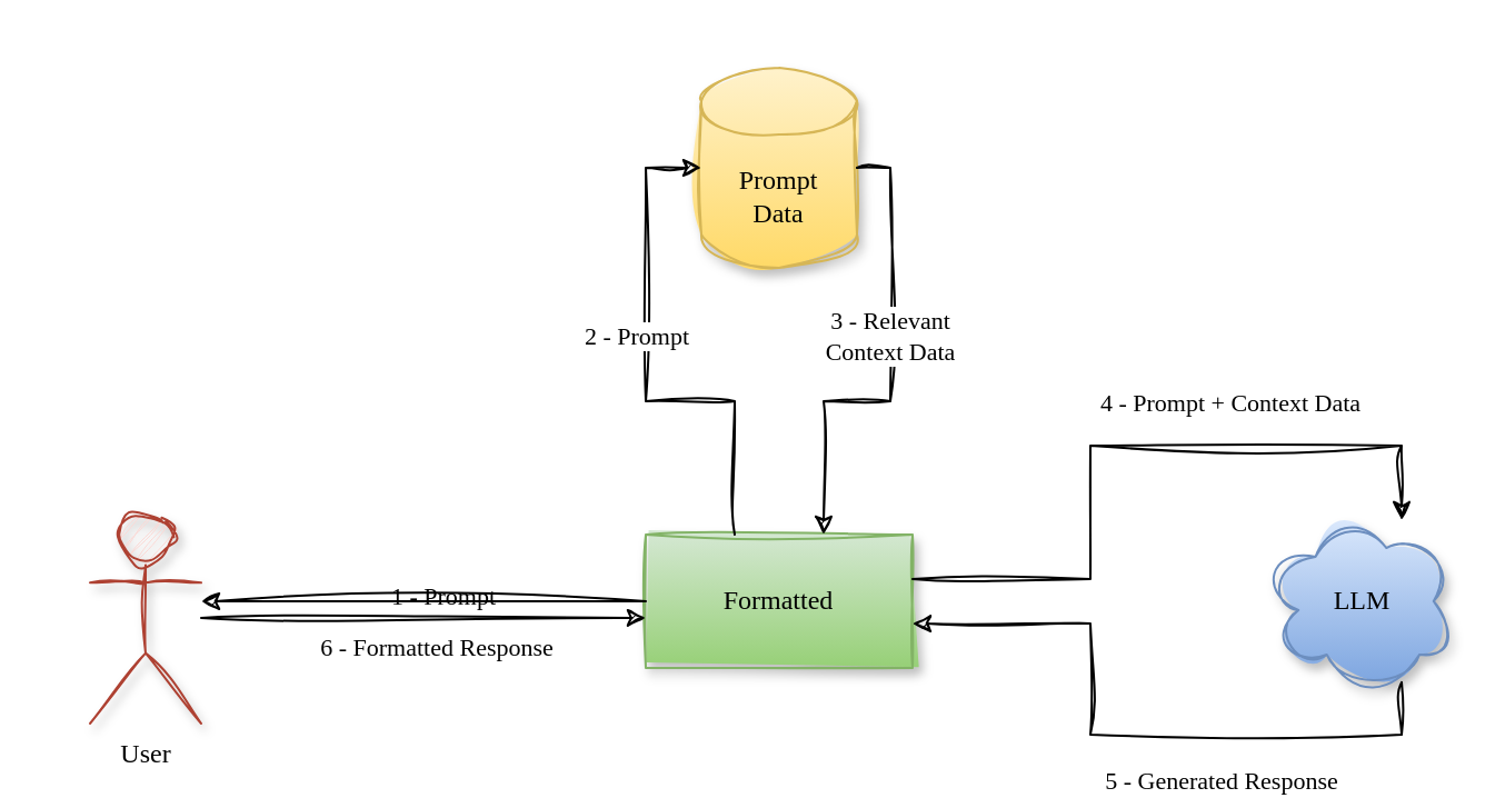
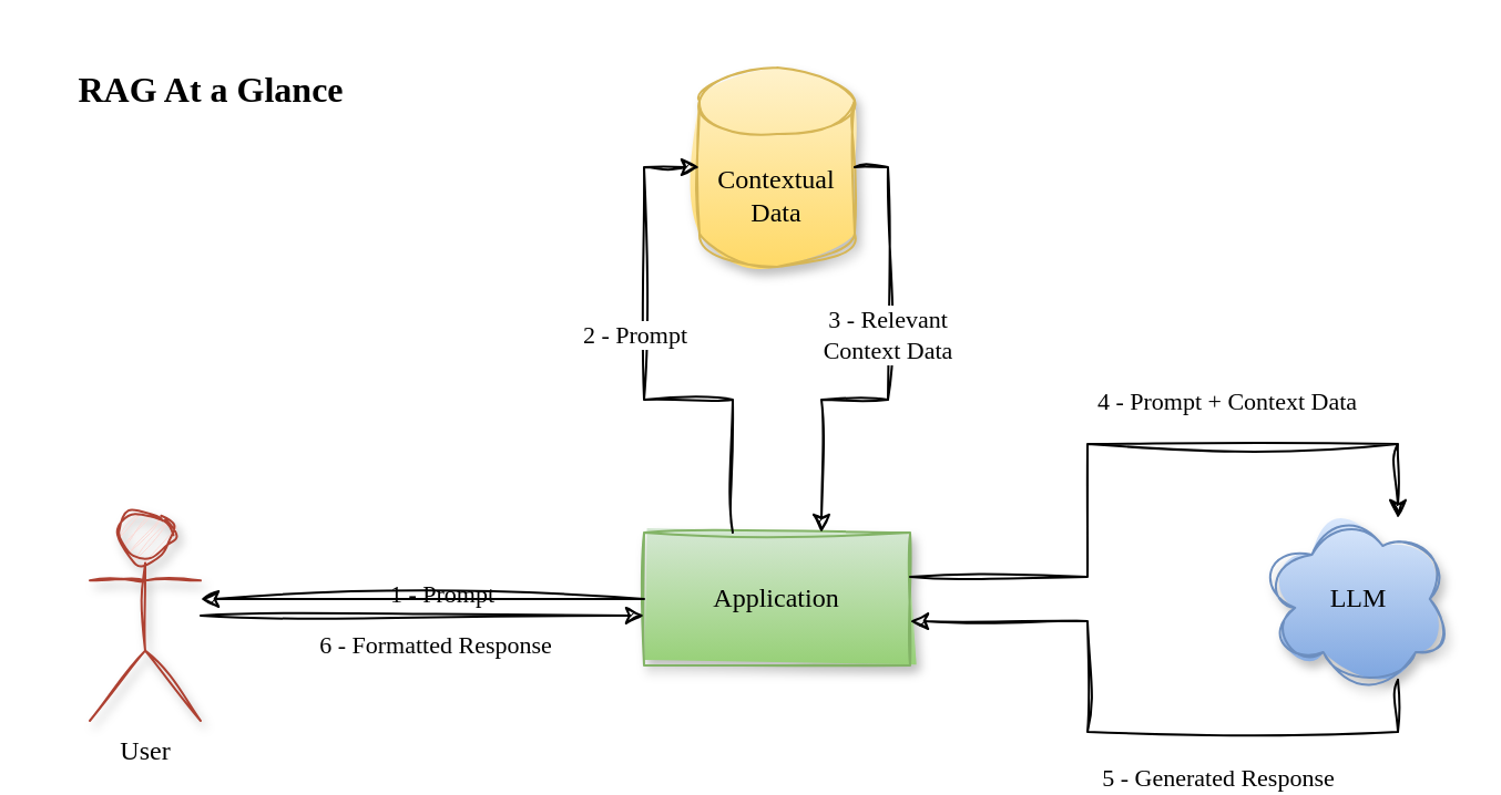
+ <mxCell id="18" value="&lt;b&gt;&lt;font style=&quot;font-size: 16px;&quot;&gt;RAG At a Glance&lt;/font&gt;&lt;/b&gt;" style="text;strokeColor=none;align=center;fillColor=none;html=1;verticalAlign=middle;whiteSpace=wrap;rounded=0;fontFamily=Architects Daughter;fontSource=https%3A%2F%2Ffonts.googleapis.com%2Fcss%3Ffamily%3DArchitects%2BDaughter;" parent="1" vertex="1"><mxGeometry x="20" y="20" width="150" height="40" as="geometry" /></mxCell>
- <mxCell id="3" value="Prompt&lt;div&gt;Data&lt;/div&gt;" style="shape=cylinder3;whiteSpace=wrap;html=1;boundedLbl=1;backgroundOutline=1;size=15;sketch=1;hachureGap=4;jiggle=2;curveFitting=1;fontFamily=Architects Daughter;fontSource=https%3A%2F%2Ffonts.googleapis.com%2Fcss%3Ffamily%3DArchitects%2BDaughter;fillColor=#fff2cc;gradientColor=#ffd966;strokeColor=#d6b656;shadow=1;" parent="1" vertex="1"><mxGeometry x="315" y="30" width="70" height="90" as="geometry" /></mxCell>
+ <mxCell id="3" value="Contextual&lt;div&gt;Data&lt;/div&gt;" style="shape=cylinder3;whiteSpace=wrap;html=1;boundedLbl=1;backgroundOutline=1;size=15;sketch=1;hachureGap=4;jiggle=2;curveFitting=1;fontFamily=Architects Daughter;fontSource=https%3A%2F%2Ffonts.googleapis.com%2Fcss%3Ffamily%3DArchitects%2BDaughter;fillColor=#fff2cc;gradientColor=#ffd966;strokeColor=#d6b656;shadow=1;" parent="1" vertex="1"><mxGeometry x="315" y="30" width="70" height="90" as="geometry" /></mxCell>
- <mxCell id="4" value="Formatted" style="rounded=0;whiteSpace=wrap;html=1;sketch=1;hachureGap=4;jiggle=2;curveFitting=1;fontFamily=Architects Daughter;fontSource=https%3A%2F%2Ffonts.googleapis.com%2Fcss%3Ffamily%3DArchitects%2BDaughter;fillColor=#d5e8d4;gradientColor=#97d077;strokeColor=#82b366;shadow=1;" parent="1" vertex="1"><mxGeometry x="290" y="240" width="120" height="60" as="geometry" /></mxCell>
+ <mxCell id="4" value="Application" style="rounded=0;whiteSpace=wrap;html=1;sketch=1;hachureGap=4;jiggle=2;curveFitting=1;fontFamily=Architects Daughter;fontSource=https%3A%2F%2Ffonts.googleapis.com%2Fcss%3Ffamily%3DArchitects%2BDaughter;fillColor=#d5e8d4;gradientColor=#97d077;strokeColor=#82b366;shadow=1;" parent="1" vertex="1"><mxGeometry x="290" y="240" width="120" height="60" as="geometry" /></mxCell>
